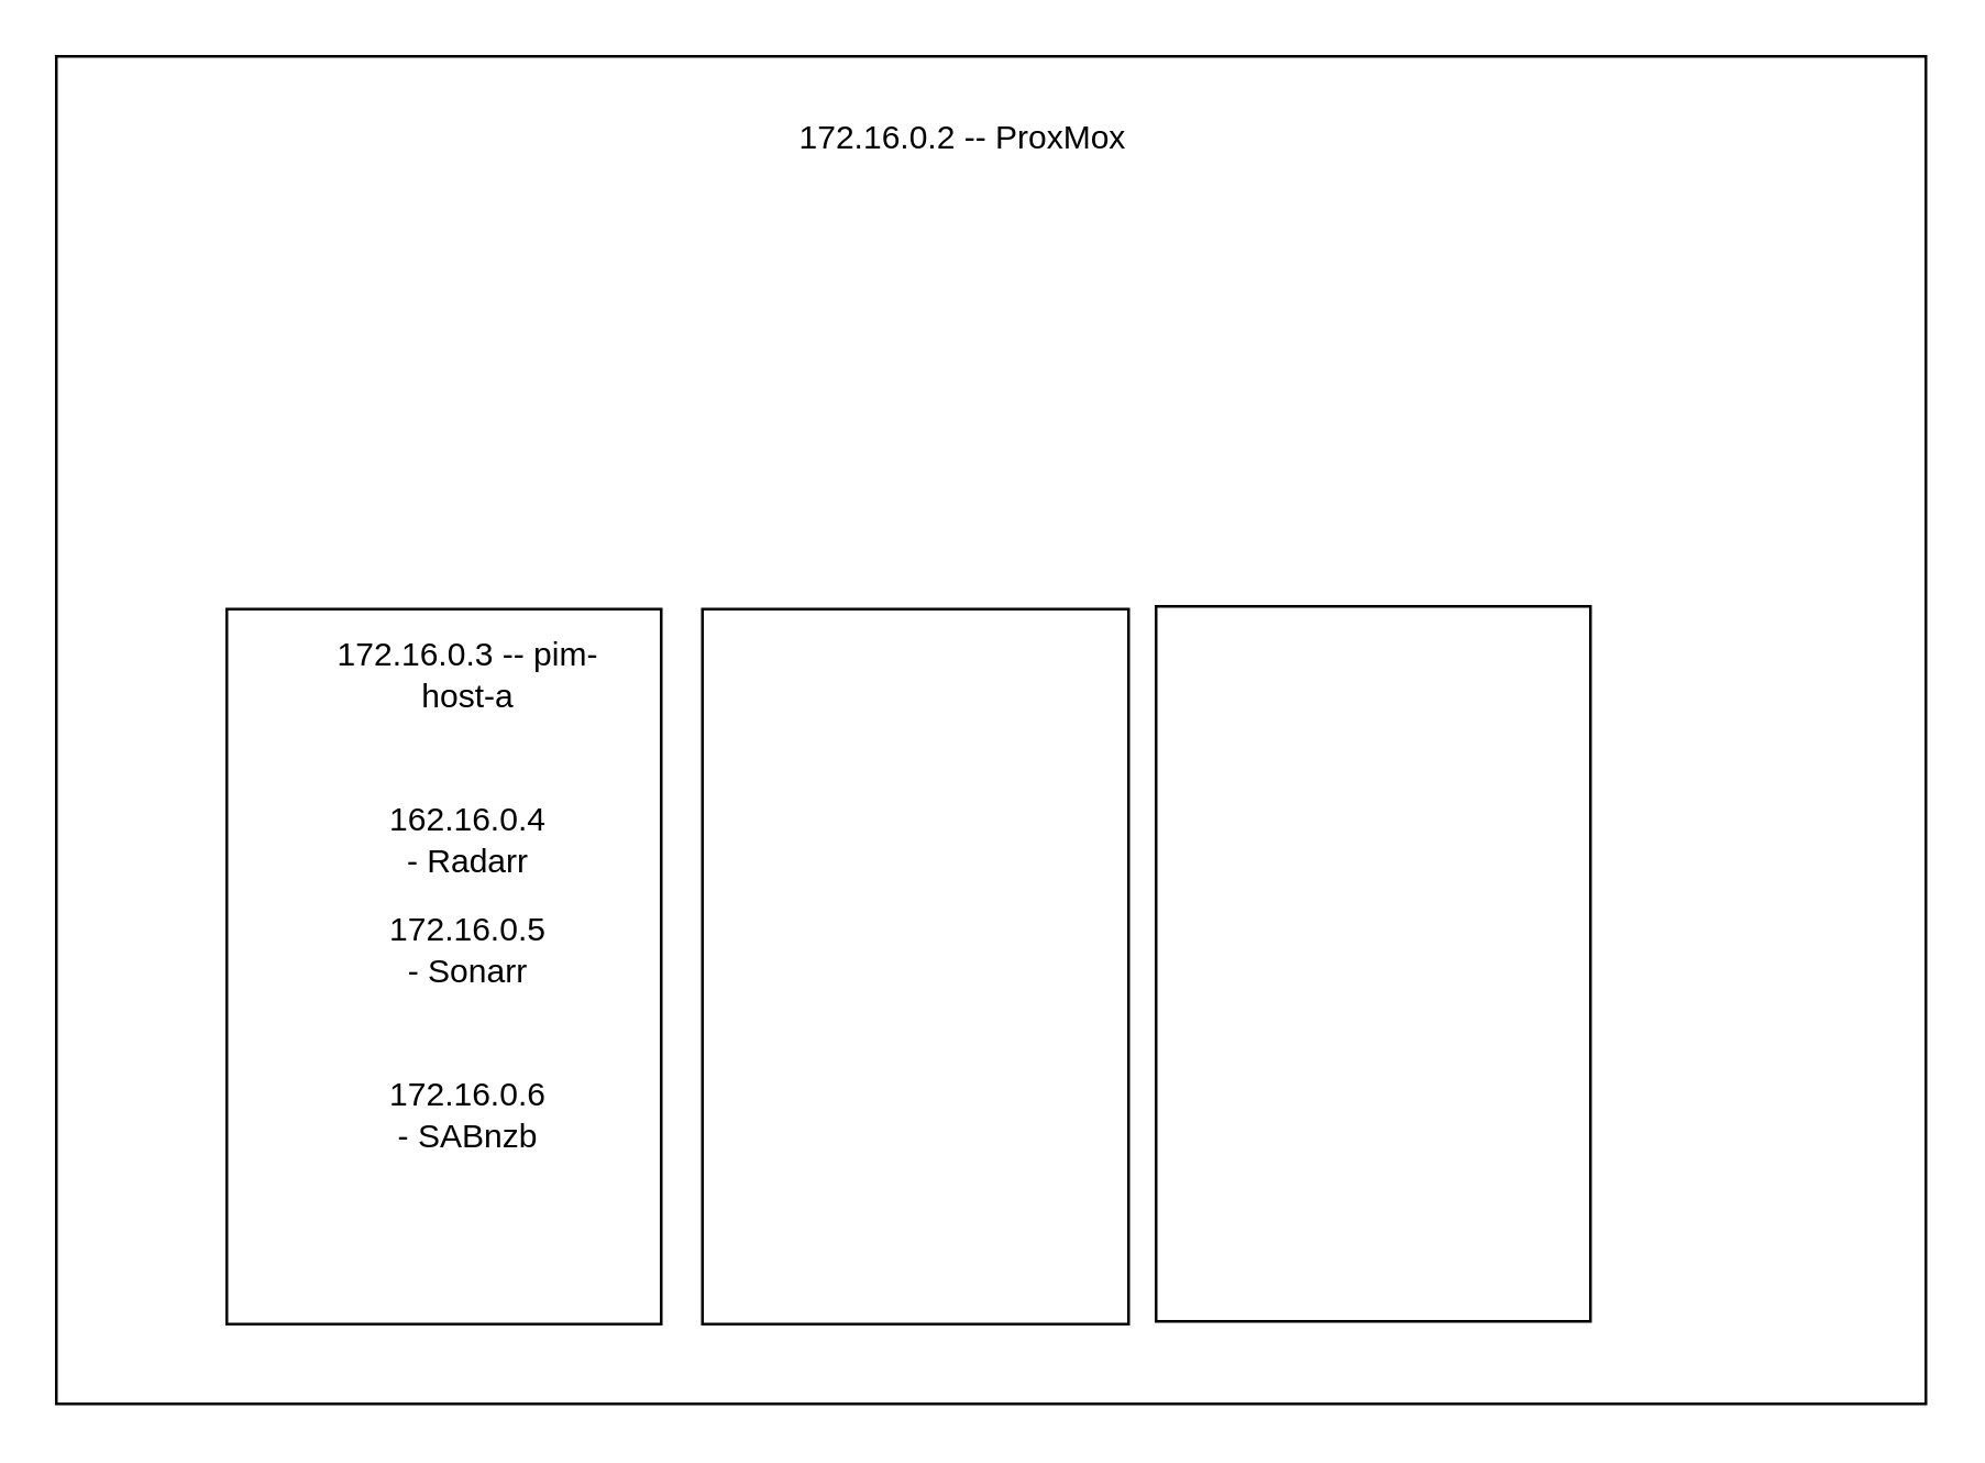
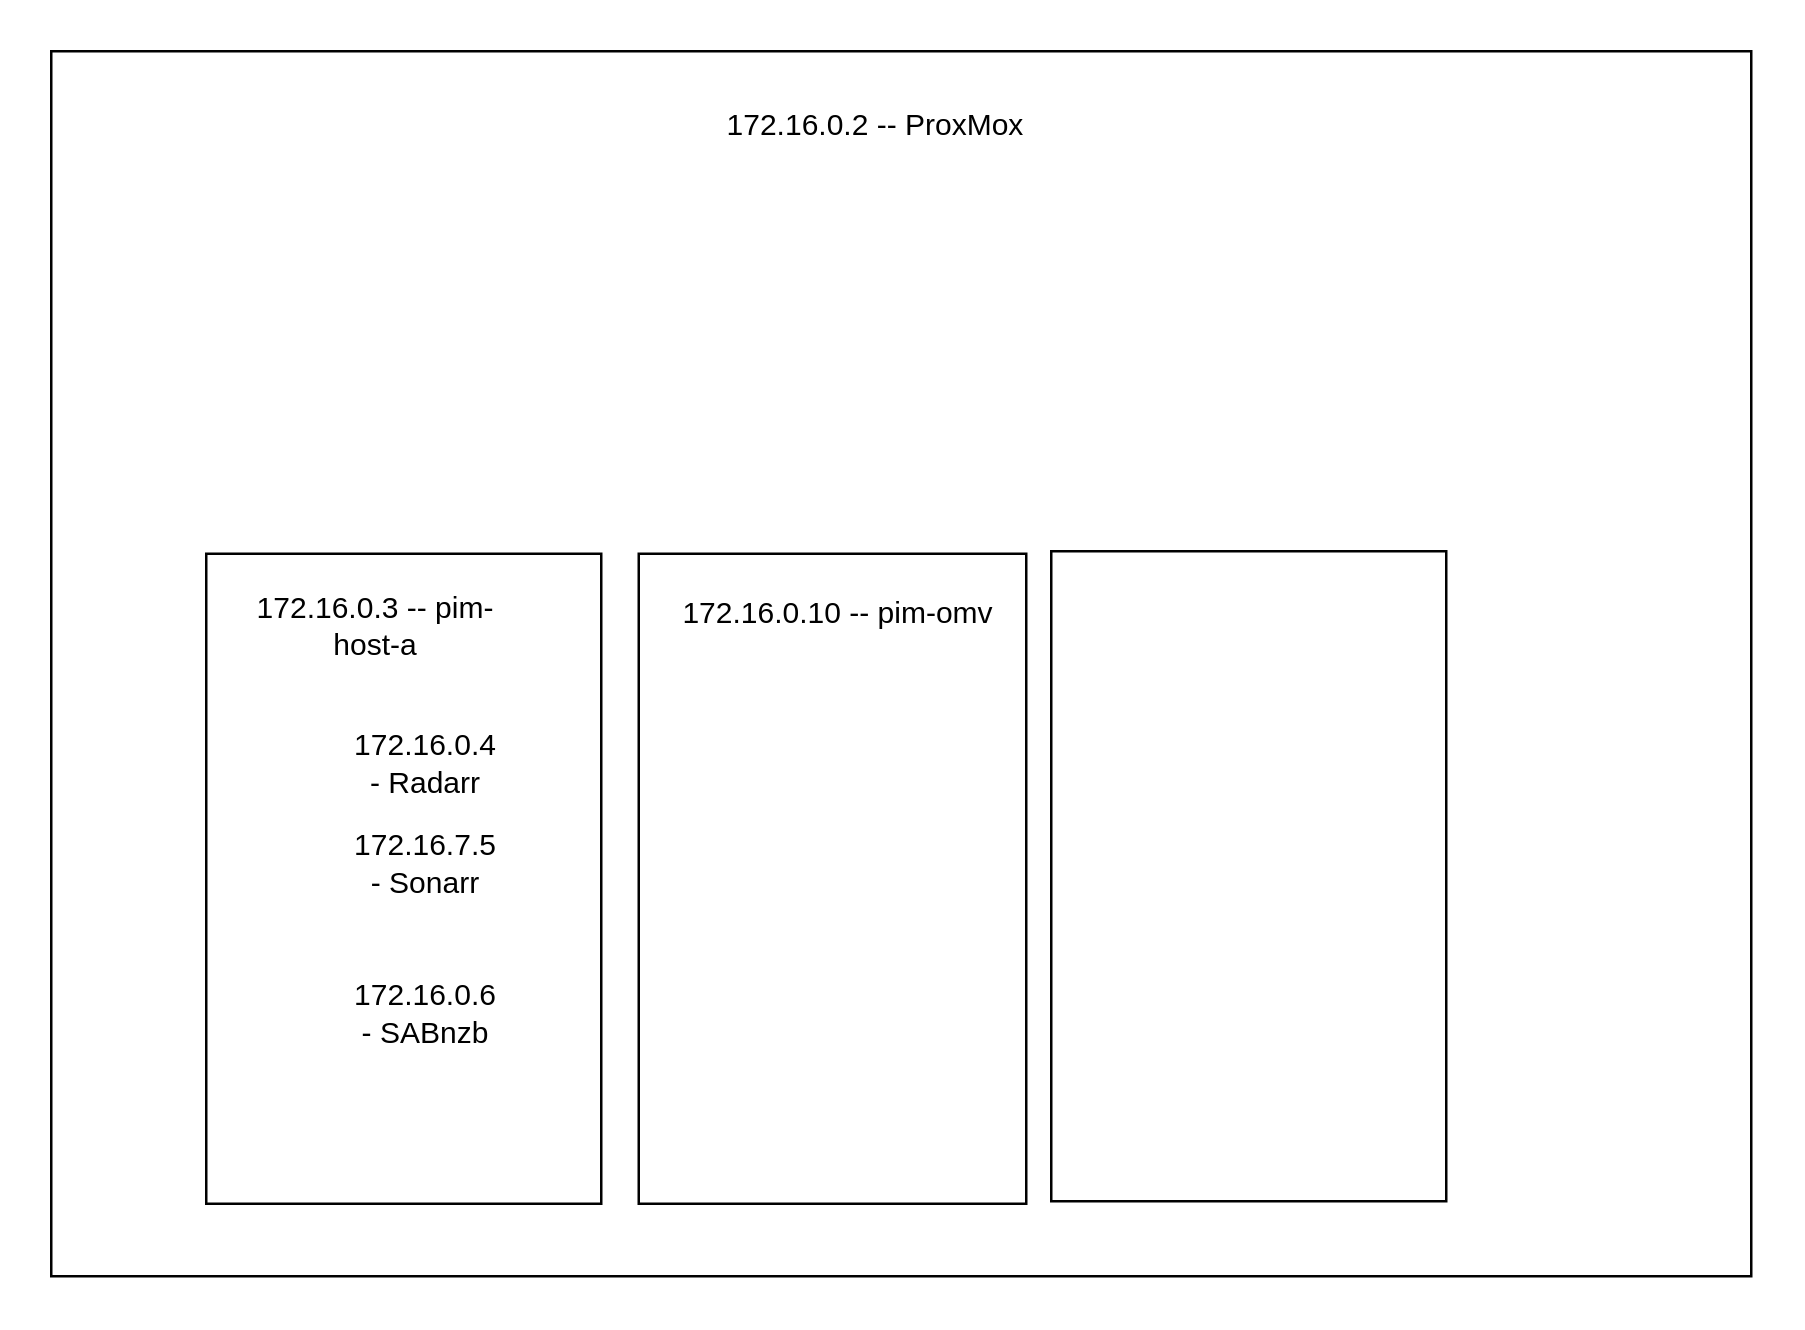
- <mxCell id="10" value="172.16.0.3 -- pim-host-a" style="text;html=1;strokeColor=none;fillColor=none;align=center;verticalAlign=middle;whiteSpace=wrap;rounded=0;" parent="1" vertex="1"><mxGeometry x="110" y="230" width="120" height="30" as="geometry" /></mxCell>
+ <mxCell id="10" value="172.16.0.3 -- pim-host-a" style="text;html=1;strokeColor=none;fillColor=none;align=center;verticalAlign=middle;whiteSpace=wrap;rounded=0;" parent="1" vertex="1"><mxGeometry x="90" y="235" width="120" height="30" as="geometry" /></mxCell>
+ <mxCell id="11" value="172.16.0.10 -- pim-omv" style="text;html=1;strokeColor=none;fillColor=none;align=center;verticalAlign=middle;whiteSpace=wrap;rounded=0;" parent="1" vertex="1"><mxGeometry x="270" y="230" width="130" height="30" as="geometry" /></mxCell>
- <mxCell id="6" value="162.16.0.4 - Radarr" style="text;html=1;strokeColor=none;fillColor=none;align=center;verticalAlign=middle;whiteSpace=wrap;rounded=0;" parent="1" vertex="1"><mxGeometry x="140" y="290" width="60" height="30" as="geometry" /></mxCell>
+ <mxCell id="6" value="172.16.0.4 - Radarr" style="text;html=1;strokeColor=none;fillColor=none;align=center;verticalAlign=middle;whiteSpace=wrap;rounded=0;" parent="1" vertex="1"><mxGeometry x="140" y="290" width="60" height="30" as="geometry" /></mxCell>
- <mxCell id="7" value="172.16.0.5 - Sonarr" style="text;html=1;strokeColor=none;fillColor=none;align=center;verticalAlign=middle;whiteSpace=wrap;rounded=0;" parent="1" vertex="1"><mxGeometry x="140" y="330" width="60" height="30" as="geometry" /></mxCell>
+ <mxCell id="7" value="172.16.7.5 - Sonarr" style="text;html=1;strokeColor=none;fillColor=none;align=center;verticalAlign=middle;whiteSpace=wrap;rounded=0;" parent="1" vertex="1"><mxGeometry x="140" y="330" width="60" height="30" as="geometry" /></mxCell>
